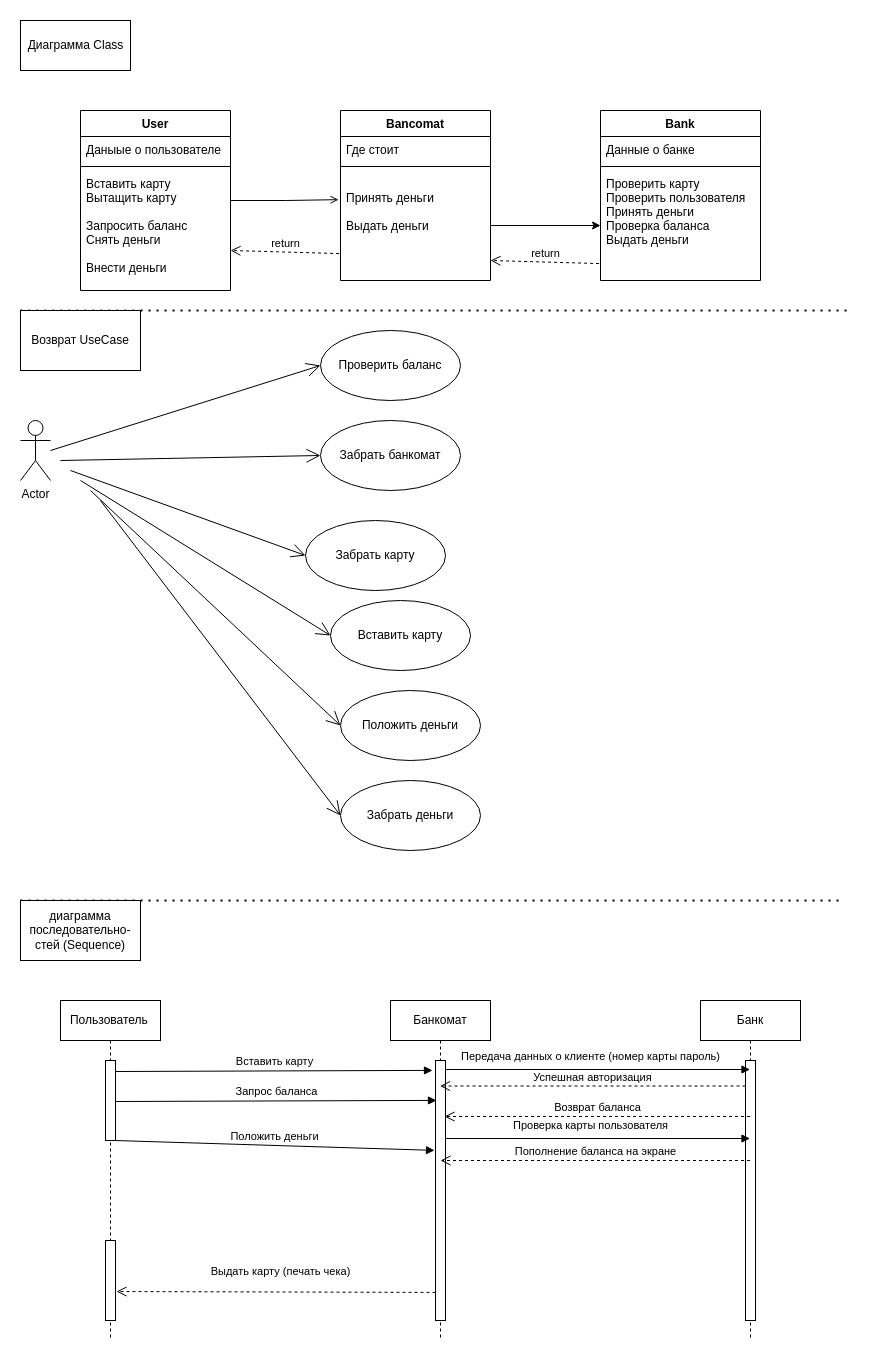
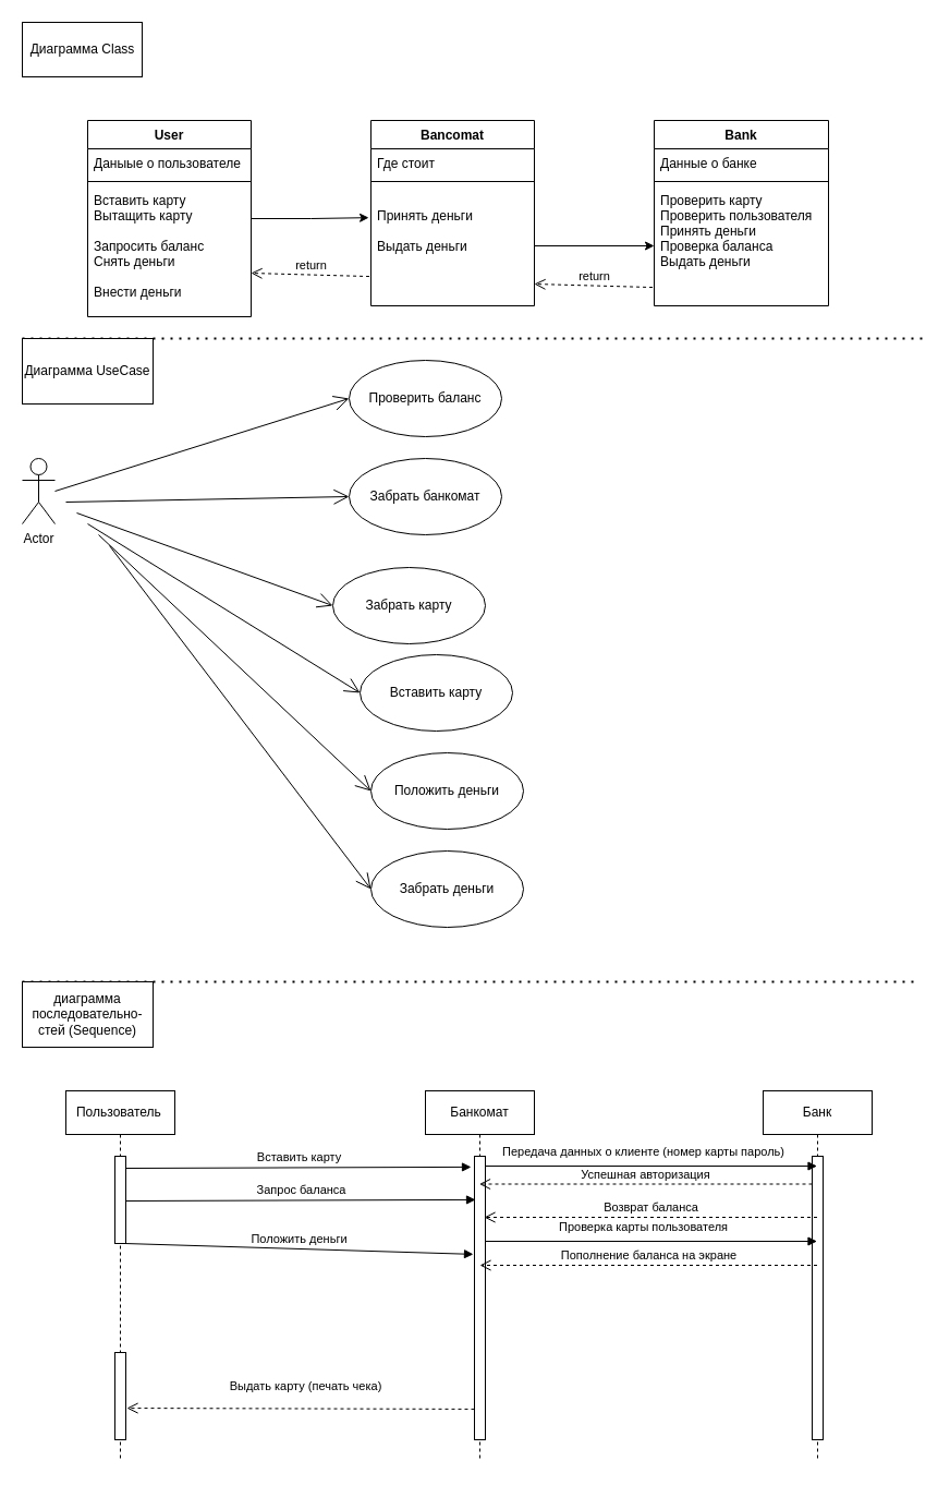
- <mxCell id="3" style="edgeStyle=orthogonalEdgeStyle;rounded=0;orthogonalLoop=1;jettySize=auto;html=1;entryX=-0.013;entryY=0.265;entryDx=0;entryDy=0;entryPerimeter=0;endArrow=open;" edge="1" parent="1" source="4" target="11"><mxGeometry relative="1" as="geometry" /></mxCell>
+ <mxCell id="3" style="edgeStyle=orthogonalEdgeStyle;rounded=0;orthogonalLoop=1;jettySize=auto;html=1;entryX=-0.013;entryY=0.265;entryDx=0;entryDy=0;entryPerimeter=0;" edge="1" parent="1" source="4" target="11"><mxGeometry relative="1" as="geometry" /></mxCell>
- <mxCell id="13" value="Возврат UseCase" style="rounded=0;whiteSpace=wrap;html=1;" vertex="1" parent="1"><mxGeometry y="310" width="120" height="60" as="geometry" x="20" /></mxCell>
+ <mxCell id="13" value="Диаграмма UseCase" style="rounded=0;whiteSpace=wrap;html=1;" vertex="1" parent="1"><mxGeometry y="310" width="120" height="60" as="geometry" x="20" /></mxCell>
